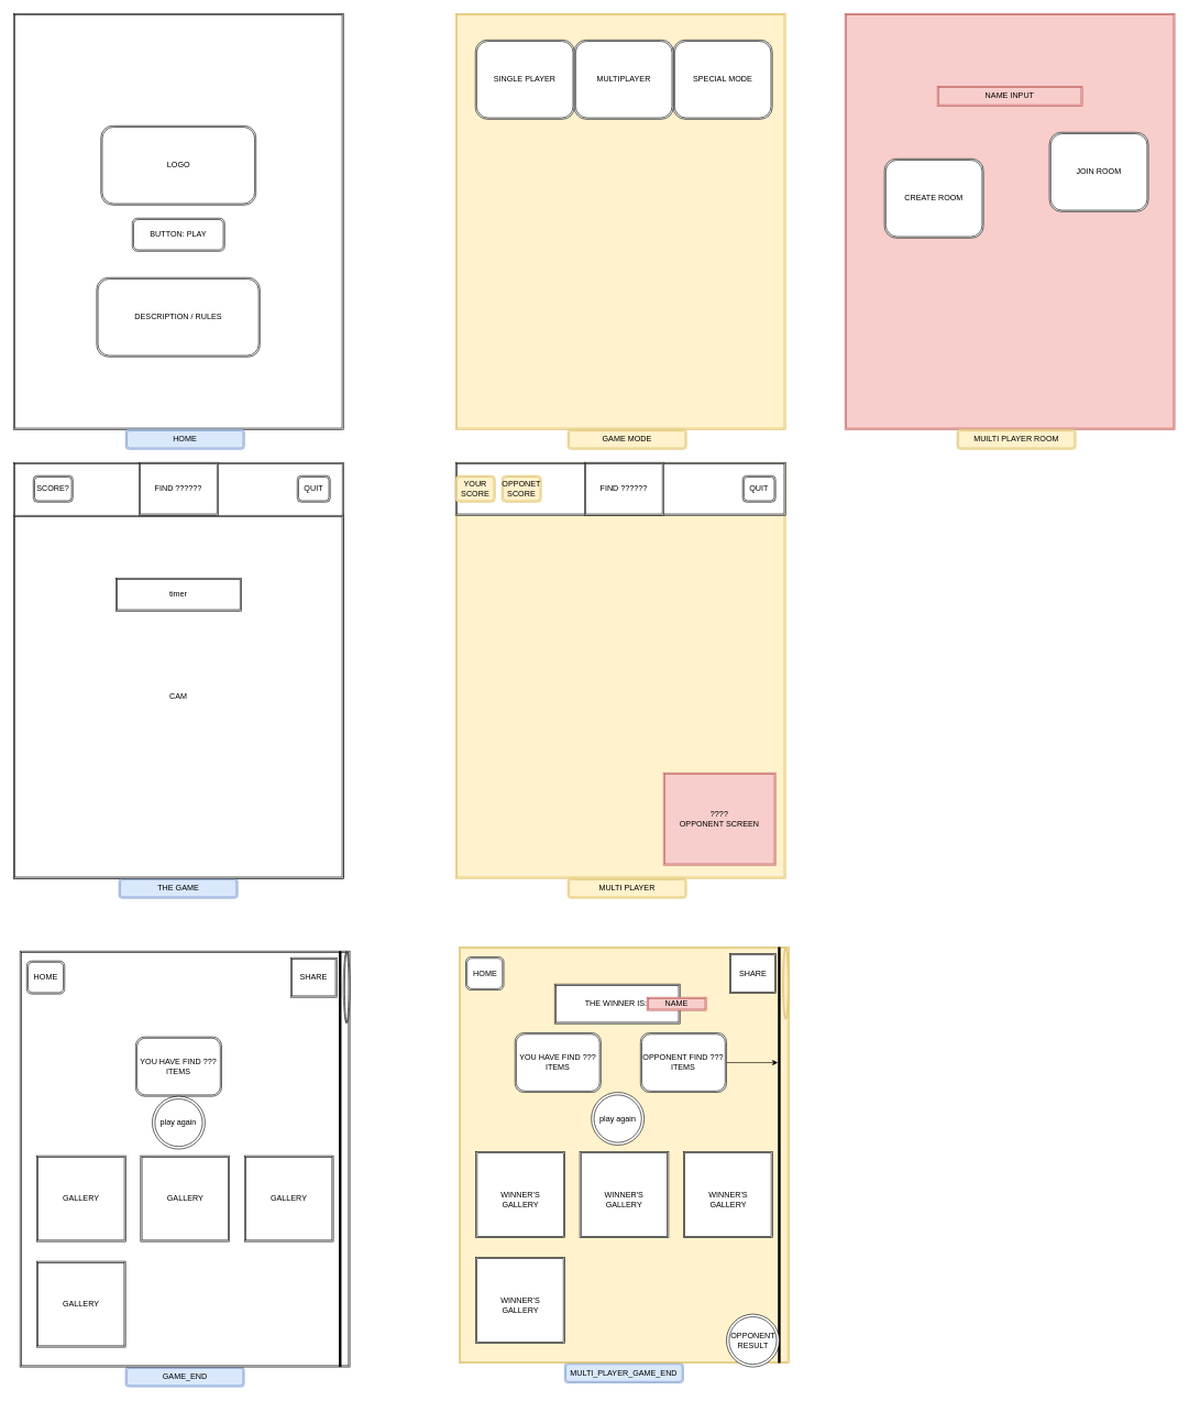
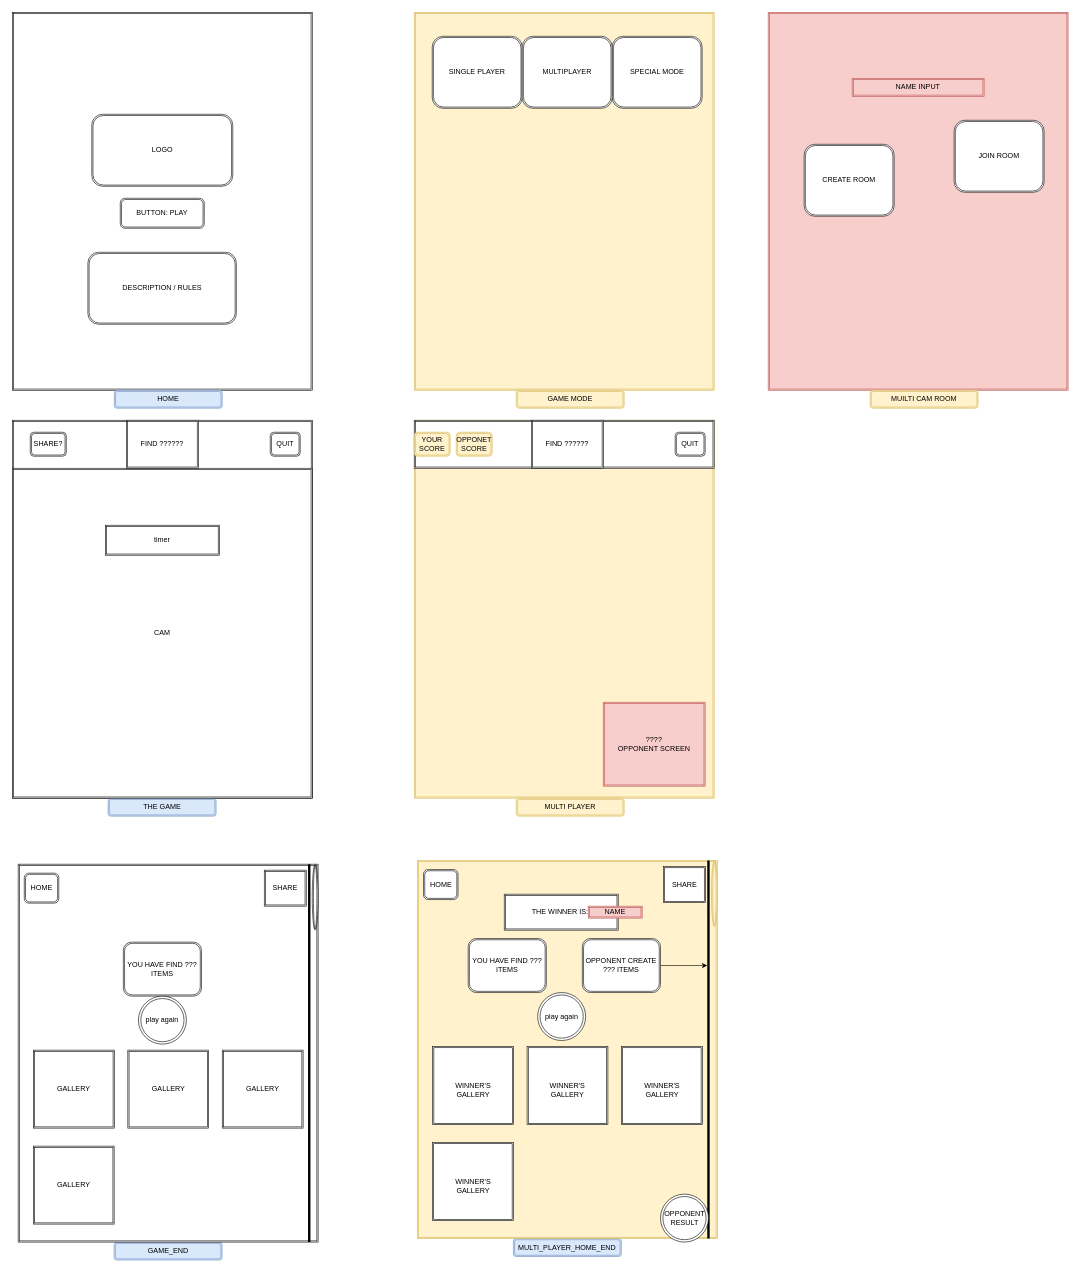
- <mxCell id="55" value="MUILTI PLAYER ROOM" style="shape=ext;double=1;rounded=1;whiteSpace=wrap;html=1;fillColor=#fff2cc;strokeColor=#d6b656;" vertex="1" parent="1"><mxGeometry x="1450" y="650" width="180" height="30" as="geometry" /></mxCell>
+ <mxCell id="55" value="MUILTI CAM ROOM" style="shape=ext;double=1;rounded=1;whiteSpace=wrap;html=1;fillColor=#fff2cc;strokeColor=#d6b656;" vertex="1" parent="1"><mxGeometry x="1450" y="650" width="180" height="30" as="geometry" /></mxCell>
- <mxCell id="18" value="SCORE?" style="shape=ext;double=1;rounded=1;whiteSpace=wrap;html=1;" vertex="1" parent="1"><mxGeometry x="50" y="720" width="60" height="40" as="geometry" /></mxCell>
+ <mxCell id="18" value="SHARE?" style="shape=ext;double=1;rounded=1;whiteSpace=wrap;html=1;" vertex="1" parent="1"><mxGeometry x="50" y="720" width="60" height="40" as="geometry" /></mxCell>
- <mxCell id="53" value="OPPONENT FIND ??? ITEMS" style="shape=ext;double=1;rounded=1;whiteSpace=wrap;html=1;" vertex="1" parent="1"><mxGeometry x="970.25" y="1564" width="130.25" height="90" as="geometry" /></mxCell>
+ <mxCell id="53" value="OPPONENT CREATE ??? ITEMS" style="shape=ext;double=1;rounded=1;whiteSpace=wrap;html=1;" vertex="1" parent="1"><mxGeometry x="970.25" y="1564" width="130.25" height="90" as="geometry" /></mxCell>
- <mxCell id="39" value="MULTI_PLAYER_GAME_END" style="shape=ext;double=1;rounded=1;whiteSpace=wrap;html=1;fillColor=#dae8fc;strokeColor=#6c8ebf;" vertex="1" parent="1"><mxGeometry x="855.25" y="2064" width="180" height="30" as="geometry" /></mxCell>
+ <mxCell id="39" value="MULTI_PLAYER_HOME_END" style="shape=ext;double=1;rounded=1;whiteSpace=wrap;html=1;fillColor=#dae8fc;strokeColor=#6c8ebf;" vertex="1" parent="1"><mxGeometry x="855.25" y="2064" width="180" height="30" as="geometry" /></mxCell>
